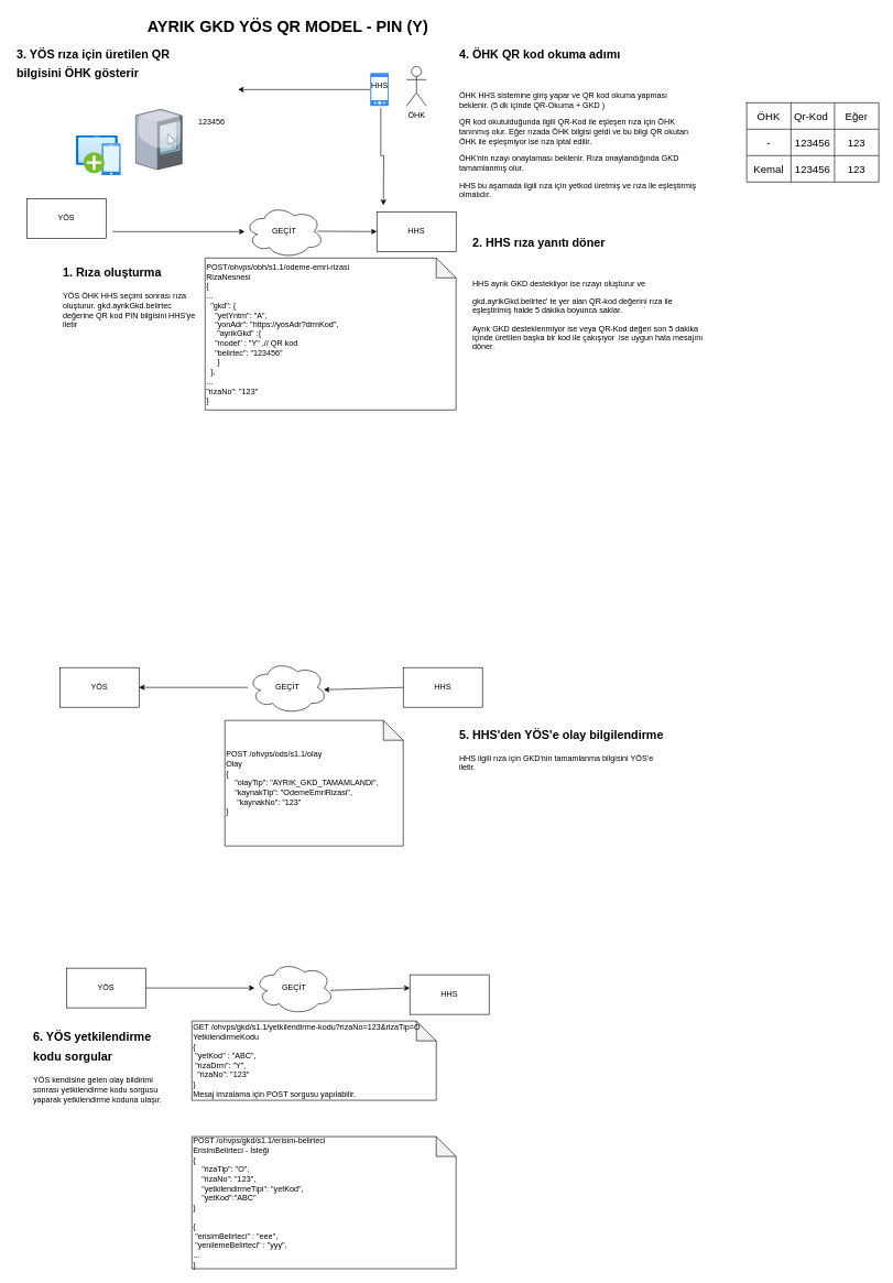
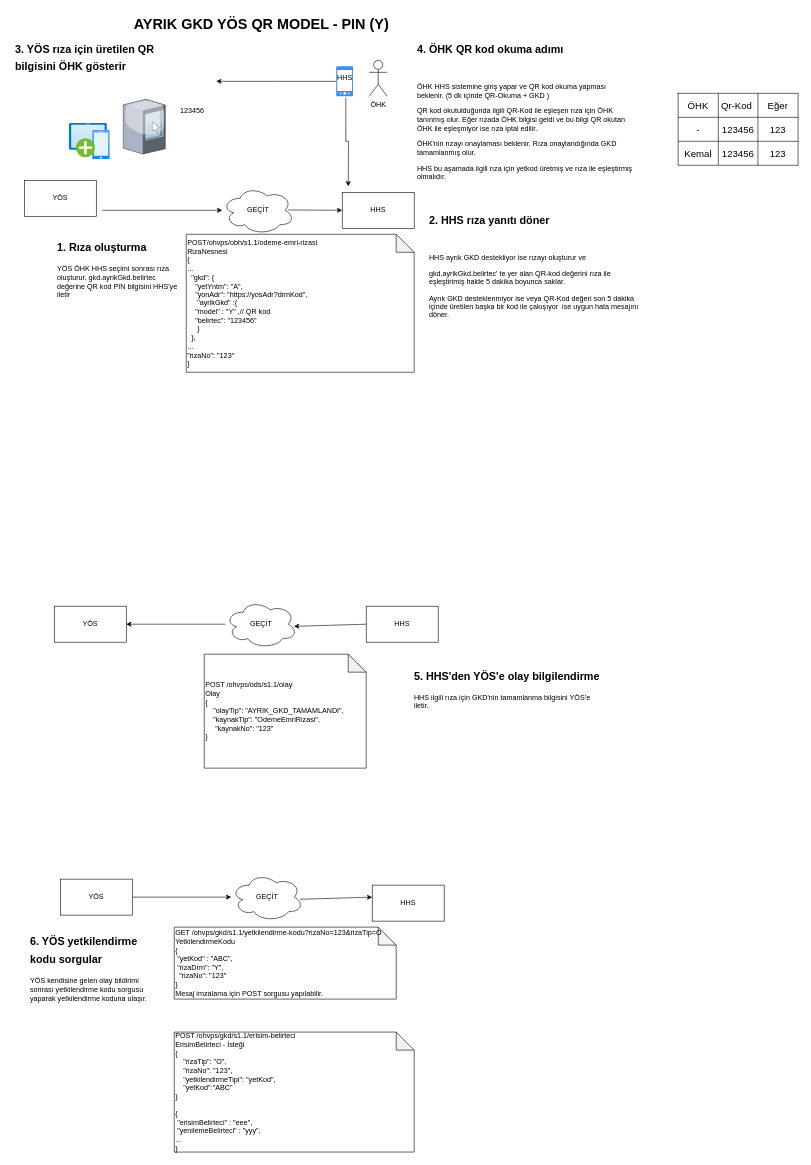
- <mxCell id="17" value="&lt;h1&gt;&lt;font style=&quot;font-size: 18px;&quot;&gt;5. HHS'den YÖS'e olay bilgilendirme&lt;/font&gt;&lt;/h1&gt;&lt;p&gt;HHS ilgili rıza için GKD'nin tamamlanma bilgisini YÖS'e iletir.&amp;nbsp;&lt;/p&gt;&lt;p&gt;&lt;br&gt;&lt;/p&gt;" style="text;html=1;strokeColor=none;fillColor=none;spacing=5;spacingTop=-20;whiteSpace=wrap;overflow=hidden;rounded=0;" parent="1" vertex="1"><mxGeometry x="690" y="1090" width="320" height="140" as="geometry" /></mxCell>
+ <mxCell id="17" value="&lt;h1&gt;&lt;font style=&quot;font-size: 18px;&quot;&gt;5. HHS'den YÖS'e olay bilgilendirme&lt;/font&gt;&lt;/h1&gt;&lt;p&gt;HHS ilgili rıza için GKD'nin tamamlanma bilgisini YÖS'e iletir.&amp;nbsp;&lt;/p&gt;&lt;p&gt;&lt;br&gt;&lt;/p&gt;" style="text;html=1;strokeColor=none;fillColor=none;spacing=5;spacingTop=-20;whiteSpace=wrap;overflow=hidden;rounded=0;" parent="1" vertex="1"><mxGeometry x="685" y="1105" width="320" height="140" as="geometry" /></mxCell>
